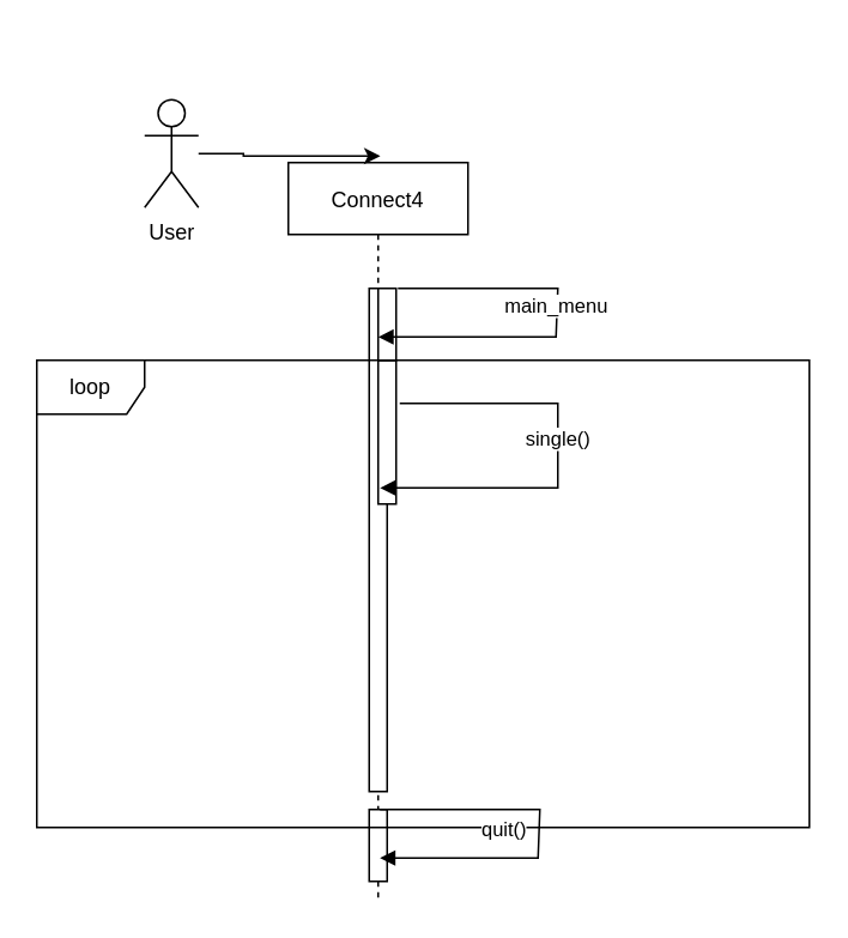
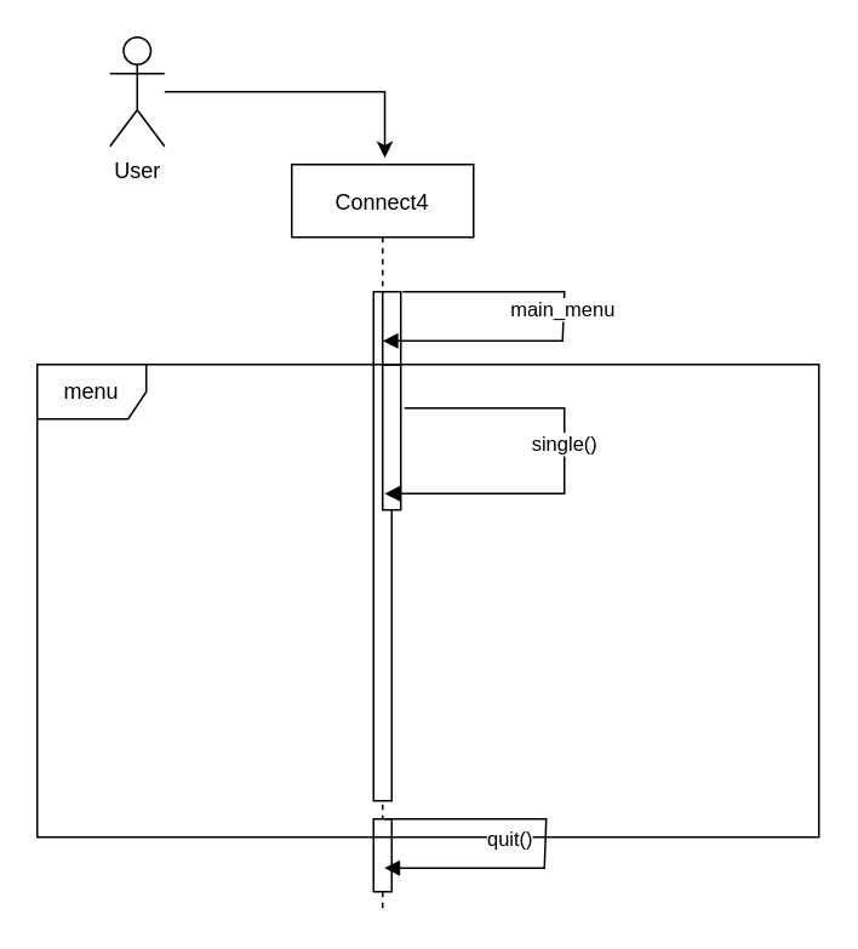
- <mxCell id="11" value="User" style="shape=umlActor;verticalLabelPosition=bottom;verticalAlign=top;html=1;outlineConnect=0;" vertex="1" parent="1"><mxGeometry x="80" y="55" width="30" height="60" as="geometry" /></mxCell>
+ <mxCell id="11" value="User" style="shape=umlActor;verticalLabelPosition=bottom;verticalAlign=top;html=1;outlineConnect=0;" vertex="1" parent="1"><mxGeometry x="60" y="20" width="30" height="60" as="geometry" /></mxCell>
- <mxCell id="8" value="loop" style="shape=umlFrame;whiteSpace=wrap;html=1;" parent="1" vertex="1"><mxGeometry x="20" y="200" width="430" height="260" as="geometry" /></mxCell>
+ <mxCell id="8" value="menu" style="shape=umlFrame;whiteSpace=wrap;html=1;" parent="1" vertex="1"><mxGeometry x="20" y="200" width="430" height="260" as="geometry" /></mxCell>
